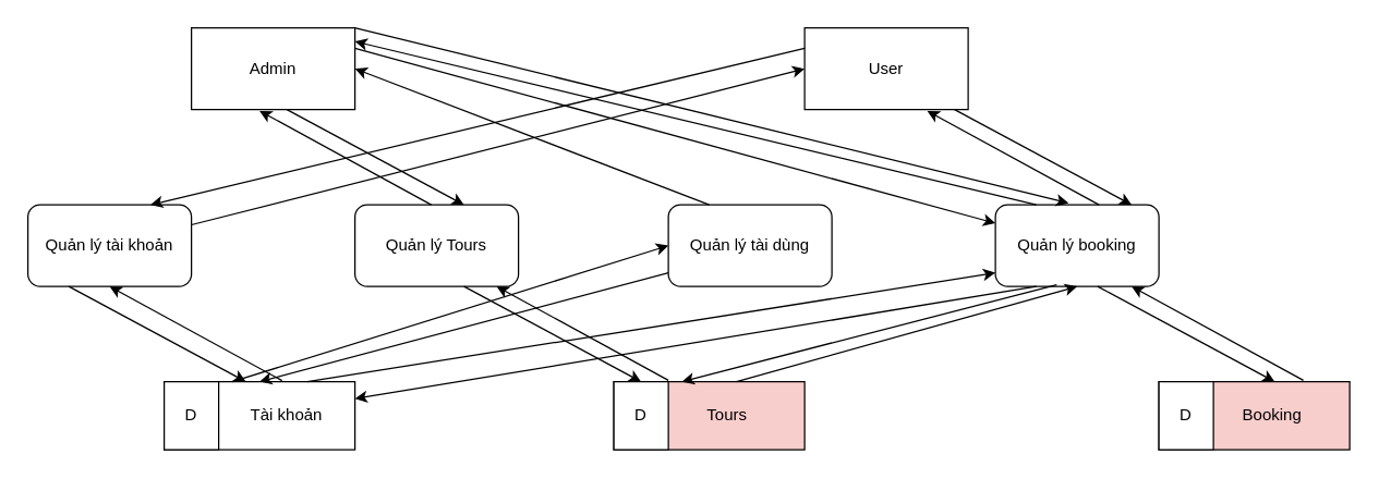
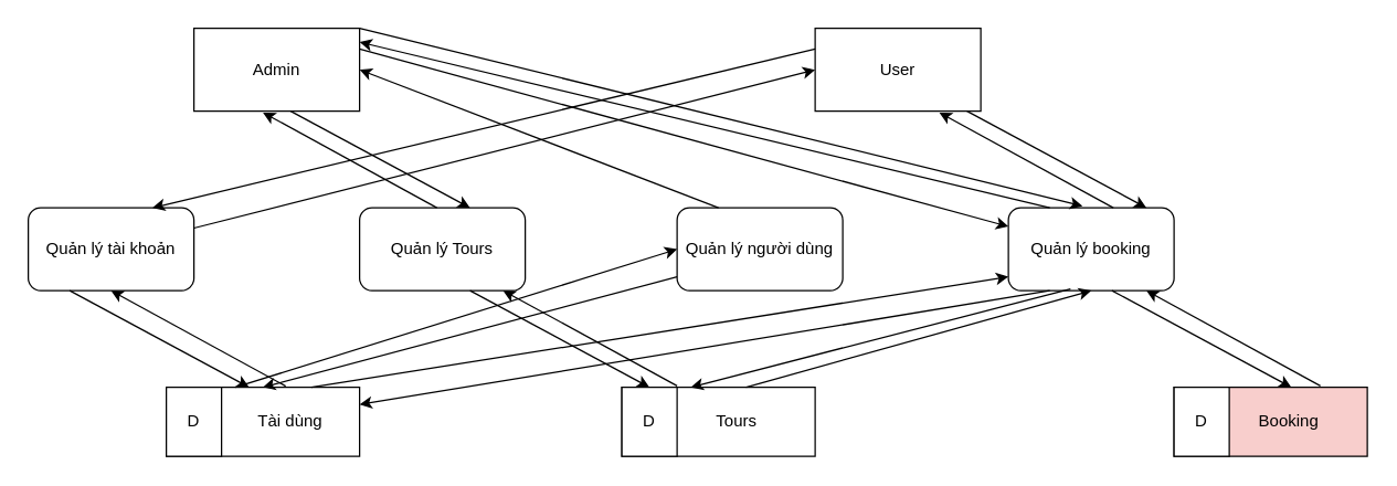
- <mxCell id="6" value="Quản lý tài dùng" style="rounded=1;whiteSpace=wrap;html=1;" vertex="1" parent="1"><mxGeometry x="490" y="150" width="120" height="60" as="geometry" /></mxCell>
+ <mxCell id="6" value="Quản lý người dùng" style="rounded=1;whiteSpace=wrap;html=1;" vertex="1" parent="1"><mxGeometry x="490" y="150" width="120" height="60" as="geometry" /></mxCell>
- <mxCell id="14" value="Tài khoản" style="text;html=1;align=center;verticalAlign=middle;whiteSpace=wrap;rounded=0;" vertex="1" parent="1"><mxGeometry x="180" y="290" width="60" height="30" as="geometry" /></mxCell>
+ <mxCell id="14" value="Tài dùng" style="text;html=1;align=center;verticalAlign=middle;whiteSpace=wrap;rounded=0;" vertex="1" parent="1"><mxGeometry x="180" y="290" width="60" height="30" as="geometry" /></mxCell>
- <mxCell id="11" value="&lt;span style=&quot;white-space: pre;&quot;&gt;&#09;&lt;/span&gt;Tours" style="rounded=0;whiteSpace=wrap;html=1;align=center;fillColor=#f8cecc;" vertex="1" parent="1"><mxGeometry x="450" y="280" width="140" height="50" as="geometry" /></mxCell>
+ <mxCell id="11" value="&lt;span style=&quot;white-space: pre;&quot;&gt;&#09;&lt;/span&gt;Tours" style="rounded=0;whiteSpace=wrap;html=1;align=center;" vertex="1" parent="1"><mxGeometry x="450" y="280" width="140" height="50" as="geometry" /></mxCell>
